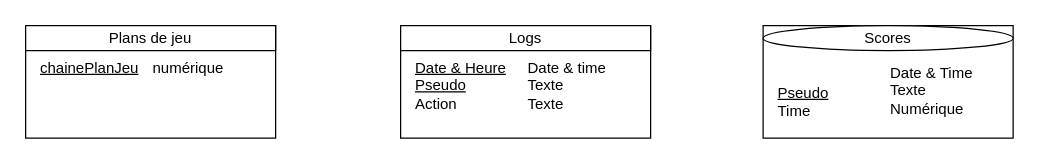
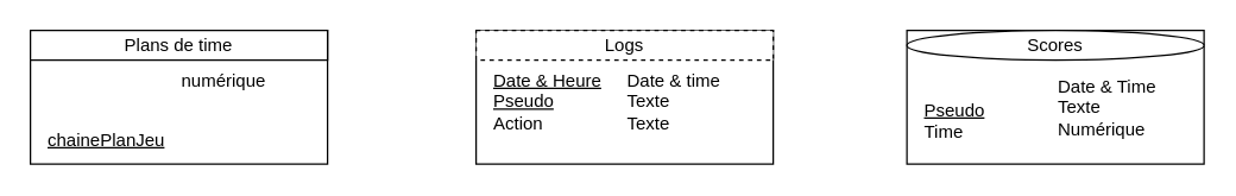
- <mxCell id="4" value="Plans de jeu" style="rounded=0;whiteSpace=wrap;html=1;" parent="1" vertex="1"><mxGeometry x="20" y="20" width="200" height="20" as="geometry" /></mxCell>
+ <mxCell id="4" value="Plans de time" style="rounded=0;whiteSpace=wrap;html=1;" parent="1" vertex="1"><mxGeometry x="20" y="20" width="200" height="20" as="geometry" /></mxCell>
- <mxCell id="12" value="Logs" style="rounded=0;whiteSpace=wrap;html=1;" parent="1" vertex="1"><mxGeometry x="320" y="20" width="200" height="20" as="geometry" /></mxCell>
+ <mxCell id="12" value="Logs" style="rounded=0;whiteSpace=wrap;html=1;dashed=1;" parent="1" vertex="1"><mxGeometry x="320" y="20" width="200" height="20" as="geometry" /></mxCell>
- <mxCell id="6" value="&lt;u&gt;chainePlanJeu&lt;/u&gt;" style="text;html=1;strokeColor=none;fillColor=none;align=left;verticalAlign=top;whiteSpace=wrap;rounded=0;fontStyle=0" parent="1" vertex="1"><mxGeometry x="30" y="40" width="90" height="20" as="geometry" /></mxCell>
+ <mxCell id="6" value="&lt;u&gt;chainePlanJeu&lt;/u&gt;" style="text;html=1;strokeColor=none;fillColor=none;align=left;verticalAlign=top;whiteSpace=wrap;rounded=0;fontStyle=0" parent="1" vertex="1"><mxGeometry x="30" y="80" width="90" height="20" as="geometry" /></mxCell>
